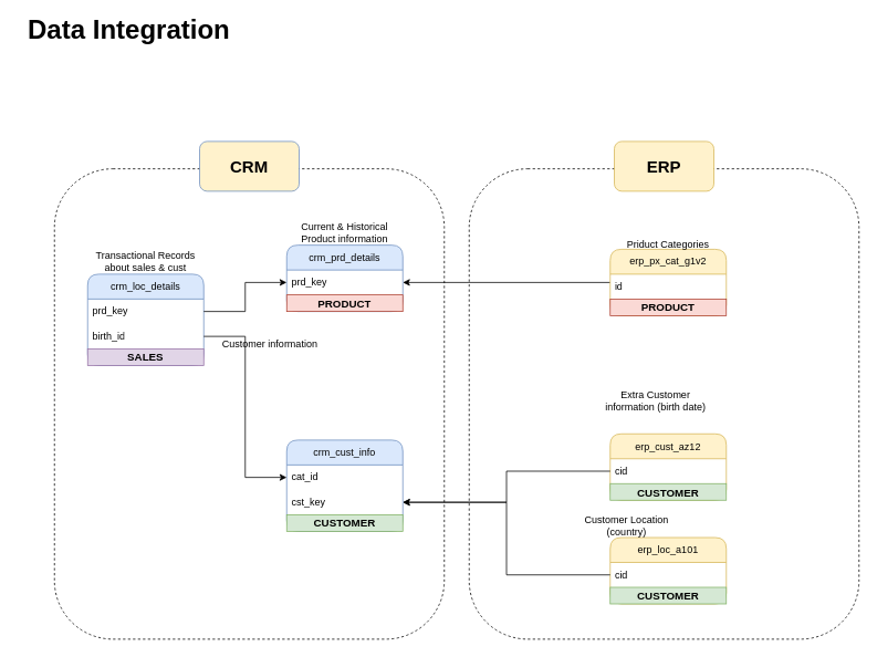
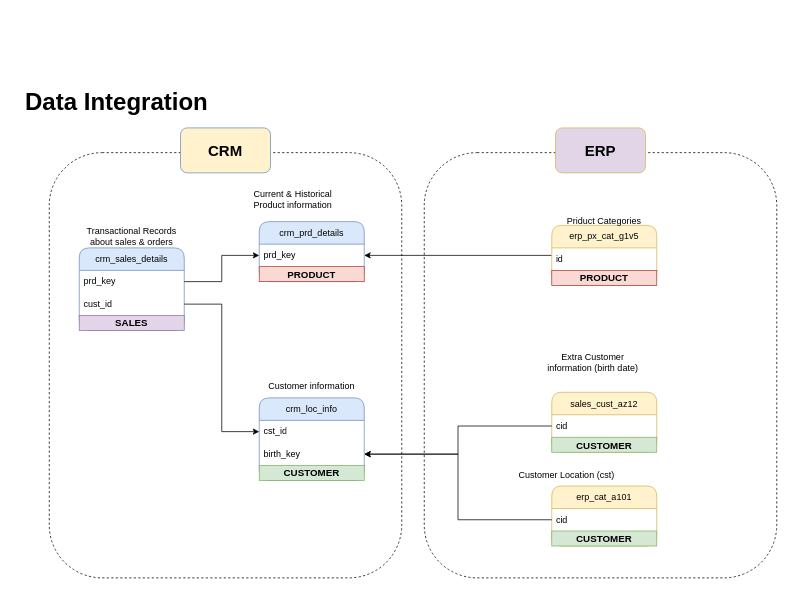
- <mxCell id="12" value="Data Integration" style="text;html=1;align=center;verticalAlign=middle;whiteSpace=wrap;rounded=0;fontSize=32;fontStyle=1" parent="1" vertex="1"><mxGeometry x="20" y="20" width="270" height="30" as="geometry" /></mxCell>
+ <mxCell id="12" value="Data Integration" style="text;html=1;align=center;verticalAlign=middle;whiteSpace=wrap;rounded=0;fontSize=32;fontStyle=1" parent="1" vertex="1"><mxGeometry x="20" y="120" width="270" height="30" as="geometry" /></mxCell>
- <mxCell id="37" value="&lt;b&gt;&lt;font style=&quot;font-size: 20px;&quot;&gt;ERP&lt;/font&gt;&lt;/b&gt;" style="rounded=1;whiteSpace=wrap;html=1;fillColor=#fff2cc;strokeColor=#d6b656;" parent="1" vertex="1"><mxGeometry x="740" y="170" width="120" height="60" as="geometry" /></mxCell>
+ <mxCell id="37" value="&lt;b&gt;&lt;font style=&quot;font-size: 20px;&quot;&gt;ERP&lt;/font&gt;&lt;/b&gt;" style="rounded=1;whiteSpace=wrap;html=1;fillColor=#e1d5e7;strokeColor=#d6b656;" parent="1" vertex="1"><mxGeometry x="740" y="170" width="120" height="60" as="geometry" /></mxCell>
- <mxCell id="11" value="Current &amp;amp; Historical Product information" style="text;html=1;align=center;verticalAlign=middle;whiteSpace=wrap;rounded=0;" parent="1" vertex="1"><mxGeometry x="345" y="265" width="140" height="30" as="geometry" /></mxCell>
+ <mxCell id="11" value="Current &amp;amp; Historical Product information" style="text;html=1;align=center;verticalAlign=middle;whiteSpace=wrap;rounded=0;" parent="1" vertex="1"><mxGeometry x="320" y="250" width="140" height="30" as="geometry" /></mxCell>
- <mxCell id="17" value="Transactional Records about sales &amp;amp; cust" style="text;html=1;align=center;verticalAlign=middle;whiteSpace=wrap;rounded=0;" parent="1" vertex="1"><mxGeometry x="105" y="300" width="140" height="30" as="geometry" /></mxCell>
+ <mxCell id="17" value="Transactional Records about sales &amp;amp; orders" style="text;html=1;align=center;verticalAlign=middle;whiteSpace=wrap;rounded=0;" parent="1" vertex="1"><mxGeometry x="105" y="300" width="140" height="30" as="geometry" /></mxCell>
- <mxCell id="31" value="erp_px_cat_g1v2" style="swimlane;fontStyle=0;childLayout=stackLayout;horizontal=1;startSize=30;horizontalStack=0;resizeParent=1;resizeParentMax=0;resizeLast=0;collapsible=1;marginBottom=0;whiteSpace=wrap;html=1;rounded=1;fillColor=#fff2cc;strokeColor=#d6b656;" parent="1" vertex="1"><mxGeometry x="735" y="300" width="140" height="80" as="geometry" /></mxCell>
+ <mxCell id="31" value="erp_px_cat_g1v5" style="swimlane;fontStyle=0;childLayout=stackLayout;horizontal=1;startSize=30;horizontalStack=0;resizeParent=1;resizeParentMax=0;resizeLast=0;collapsible=1;marginBottom=0;whiteSpace=wrap;html=1;rounded=1;fillColor=#fff2cc;strokeColor=#d6b656;" parent="1" vertex="1"><mxGeometry x="735" y="300" width="140" height="80" as="geometry" /></mxCell>
- <mxCell id="13" value="crm_loc_details" style="swimlane;fontStyle=0;childLayout=stackLayout;horizontal=1;startSize=30;horizontalStack=0;resizeParent=1;resizeParentMax=0;resizeLast=0;collapsible=1;marginBottom=0;whiteSpace=wrap;html=1;rounded=1;fillColor=#dae8fc;strokeColor=#6c8ebf;" parent="1" vertex="1"><mxGeometry x="105" y="330" width="140" height="110" as="geometry" /></mxCell>
+ <mxCell id="13" value="crm_sales_details" style="swimlane;fontStyle=0;childLayout=stackLayout;horizontal=1;startSize=30;horizontalStack=0;resizeParent=1;resizeParentMax=0;resizeLast=0;collapsible=1;marginBottom=0;whiteSpace=wrap;html=1;rounded=1;fillColor=#dae8fc;strokeColor=#6c8ebf;" parent="1" vertex="1"><mxGeometry x="105" y="330" width="140" height="110" as="geometry" /></mxCell>
- <mxCell id="15" value="birth_id" style="text;strokeColor=none;fillColor=none;align=left;verticalAlign=middle;spacingLeft=4;spacingRight=4;overflow=hidden;points=[[0,0.5],[1,0.5]];portConstraint=eastwest;rotatable=0;whiteSpace=wrap;html=1;" parent="13" vertex="1"><mxGeometry y="60" width="140" height="30" as="geometry" /></mxCell>
+ <mxCell id="15" value="cust_id" style="text;strokeColor=none;fillColor=none;align=left;verticalAlign=middle;spacingLeft=4;spacingRight=4;overflow=hidden;points=[[0,0.5],[1,0.5]];portConstraint=eastwest;rotatable=0;whiteSpace=wrap;html=1;" parent="13" vertex="1"><mxGeometry y="60" width="140" height="30" as="geometry" /></mxCell>
- <mxCell id="7" value="Customer information" style="text;html=1;align=center;verticalAlign=middle;whiteSpace=wrap;rounded=0;" parent="1" vertex="1"><mxGeometry x="255" y="400" width="140" height="30" as="geometry" /></mxCell>
+ <mxCell id="7" value="Customer information" style="text;html=1;align=center;verticalAlign=middle;whiteSpace=wrap;rounded=0;" parent="1" vertex="1"><mxGeometry x="345" y="500" width="140" height="30" as="geometry" /></mxCell>
- <mxCell id="20" value="erp_cust_az12" style="swimlane;fontStyle=0;childLayout=stackLayout;horizontal=1;startSize=30;horizontalStack=0;resizeParent=1;resizeParentMax=0;resizeLast=0;collapsible=1;marginBottom=0;whiteSpace=wrap;html=1;rounded=1;fillColor=#fff2cc;strokeColor=#d6b656;" parent="1" vertex="1"><mxGeometry x="735" y="522.5" width="140" height="80" as="geometry" /></mxCell>
+ <mxCell id="20" value="sales_cust_az12" style="swimlane;fontStyle=0;childLayout=stackLayout;horizontal=1;startSize=30;horizontalStack=0;resizeParent=1;resizeParentMax=0;resizeLast=0;collapsible=1;marginBottom=0;whiteSpace=wrap;html=1;rounded=1;fillColor=#fff2cc;strokeColor=#d6b656;" parent="1" vertex="1"><mxGeometry x="735" y="522.5" width="140" height="80" as="geometry" /></mxCell>
- <mxCell id="3" value="crm_cust_info" style="swimlane;fontStyle=0;childLayout=stackLayout;horizontal=1;startSize=30;horizontalStack=0;resizeParent=1;resizeParentMax=0;resizeLast=0;collapsible=1;marginBottom=0;whiteSpace=wrap;html=1;rounded=1;fillColor=#dae8fc;strokeColor=#6c8ebf;" parent="1" vertex="1"><mxGeometry x="345" y="530" width="140" height="110" as="geometry" /></mxCell>
+ <mxCell id="3" value="crm_loc_info" style="swimlane;fontStyle=0;childLayout=stackLayout;horizontal=1;startSize=30;horizontalStack=0;resizeParent=1;resizeParentMax=0;resizeLast=0;collapsible=1;marginBottom=0;whiteSpace=wrap;html=1;rounded=1;fillColor=#dae8fc;strokeColor=#6c8ebf;" parent="1" vertex="1"><mxGeometry x="345" y="530" width="140" height="110" as="geometry" /></mxCell>
- <mxCell id="4" value="cat_id" style="text;strokeColor=none;fillColor=none;align=left;verticalAlign=middle;spacingLeft=4;spacingRight=4;overflow=hidden;points=[[0,0.5],[1,0.5]];portConstraint=eastwest;rotatable=0;whiteSpace=wrap;html=1;" parent="3" vertex="1"><mxGeometry y="30" width="140" height="30" as="geometry" /></mxCell>
+ <mxCell id="4" value="cst_id" style="text;strokeColor=none;fillColor=none;align=left;verticalAlign=middle;spacingLeft=4;spacingRight=4;overflow=hidden;points=[[0,0.5],[1,0.5]];portConstraint=eastwest;rotatable=0;whiteSpace=wrap;html=1;" parent="3" vertex="1"><mxGeometry y="30" width="140" height="30" as="geometry" /></mxCell>
- <mxCell id="5" value="cst_key" style="text;strokeColor=none;fillColor=none;align=left;verticalAlign=middle;spacingLeft=4;spacingRight=4;overflow=hidden;points=[[0,0.5],[1,0.5]];portConstraint=eastwest;rotatable=0;whiteSpace=wrap;html=1;" parent="3" vertex="1"><mxGeometry y="60" width="140" height="30" as="geometry" /></mxCell>
+ <mxCell id="5" value="birth_key" style="text;strokeColor=none;fillColor=none;align=left;verticalAlign=middle;spacingLeft=4;spacingRight=4;overflow=hidden;points=[[0,0.5],[1,0.5]];portConstraint=eastwest;rotatable=0;whiteSpace=wrap;html=1;" parent="3" vertex="1"><mxGeometry y="60" width="140" height="30" as="geometry" /></mxCell>
- <mxCell id="28" value="Customer Location (country)" style="text;html=1;align=center;verticalAlign=middle;whiteSpace=wrap;rounded=0;" parent="1" vertex="1"><mxGeometry x="685" y="617.5" width="140" height="30" as="geometry" /></mxCell>
+ <mxCell id="28" value="Customer Location (cst)" style="text;html=1;align=center;verticalAlign=middle;whiteSpace=wrap;rounded=0;" parent="1" vertex="1"><mxGeometry x="685" y="617.5" width="140" height="30" as="geometry" /></mxCell>
- <mxCell id="25" value="erp_loc_a101" style="swimlane;fontStyle=0;childLayout=stackLayout;horizontal=1;startSize=30;horizontalStack=0;resizeParent=1;resizeParentMax=0;resizeLast=0;collapsible=1;marginBottom=0;whiteSpace=wrap;html=1;rounded=1;fillColor=#fff2cc;strokeColor=#d6b656;" parent="1" vertex="1"><mxGeometry x="735" y="647.5" width="140" height="80" as="geometry" /></mxCell>
+ <mxCell id="25" value="erp_cat_a101" style="swimlane;fontStyle=0;childLayout=stackLayout;horizontal=1;startSize=30;horizontalStack=0;resizeParent=1;resizeParentMax=0;resizeLast=0;collapsible=1;marginBottom=0;whiteSpace=wrap;html=1;rounded=1;fillColor=#fff2cc;strokeColor=#d6b656;" parent="1" vertex="1"><mxGeometry x="735" y="647.5" width="140" height="80" as="geometry" /></mxCell>
